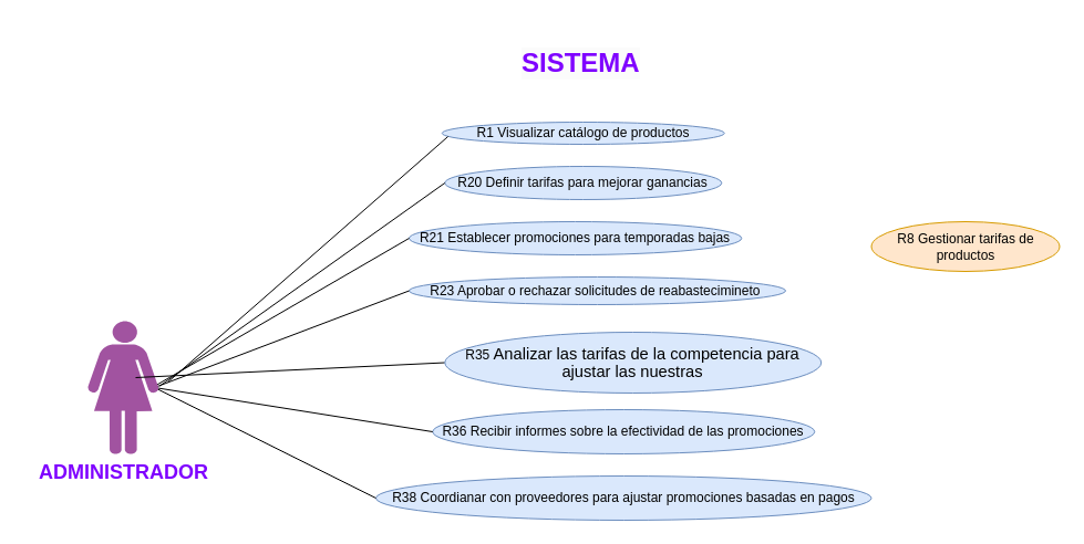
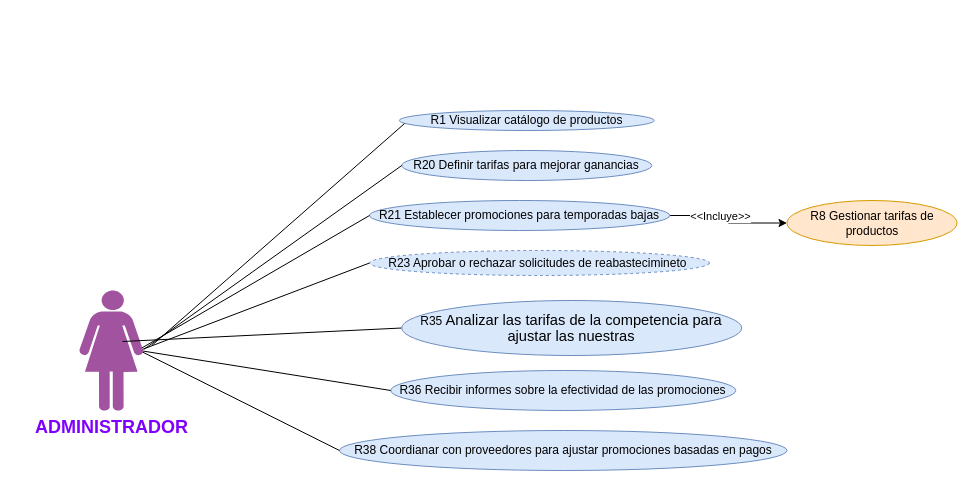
- <mxCell id="3" value="&lt;h1 style=&quot;forced-color-adjust: none; color: rgb(0, 0, 0); font-family: Helvetica; font-style: normal; font-variant-ligatures: normal; font-variant-caps: normal; letter-spacing: normal; orphans: 2; text-align: center; text-indent: 0px; text-transform: none; widows: 2; word-spacing: 0px; -webkit-text-stroke-width: 0px; white-space: nowrap; background-color: rgb(251, 251, 251); text-decoration-thickness: initial; text-decoration-style: initial; text-decoration-color: initial;&quot;&gt;&lt;font style=&quot;forced-color-adjust: none; vertical-align: inherit;&quot;&gt;&lt;font style=&quot;forced-color-adjust: none; vertical-align: inherit;&quot;&gt;&lt;font style=&quot;forced-color-adjust: none; vertical-align: inherit;&quot;&gt;&lt;font color=&quot;#7f00ff&quot; style=&quot;forced-color-adjust: none; vertical-align: inherit;&quot;&gt;SISTEMA&lt;/font&gt;&lt;/font&gt;&lt;/font&gt;&lt;/font&gt;&lt;/h1&gt;" style="text;whiteSpace=wrap;html=1;" vertex="1" parent="1"><mxGeometry x="469" y="20" width="240" height="80" as="geometry" /></mxCell>
+ <mxCell id="7" value="" style="edgeStyle=orthogonalEdgeStyle;rounded=0;orthogonalLoop=1;jettySize=auto;html=1;" edge="1" parent="1" source="9" target="19"><mxGeometry relative="1" as="geometry" /></mxCell>
+ <mxCell id="8" value="&amp;lt;&amp;lt;Incluye&amp;gt;&amp;gt;" style="edgeLabel;html=1;align=center;verticalAlign=middle;resizable=0;points=[];" vertex="1" connectable="0" parent="7"><mxGeometry x="-0.693" y="4" relative="1" as="geometry"><mxPoint x="31" y="4" as="offset" /></mxGeometry></mxCell>
- <mxCell id="10" value="R23 Aprobar o rechazar solicitudes de reabastecimineto&amp;nbsp;" style="ellipse;whiteSpace=wrap;html=1;fillColor=#dae8fc;strokeColor=#6c8ebf;" vertex="1" parent="1"><mxGeometry x="369" y="250" width="340" height="25" as="geometry" /></mxCell>
+ <mxCell id="10" value="R23 Aprobar o rechazar solicitudes de reabastecimineto&amp;nbsp;" style="ellipse;whiteSpace=wrap;html=1;fillColor=#dae8fc;strokeColor=#6c8ebf;dashed=1;" vertex="1" parent="1"><mxGeometry x="369" y="250" width="340" height="25" as="geometry" /></mxCell>
